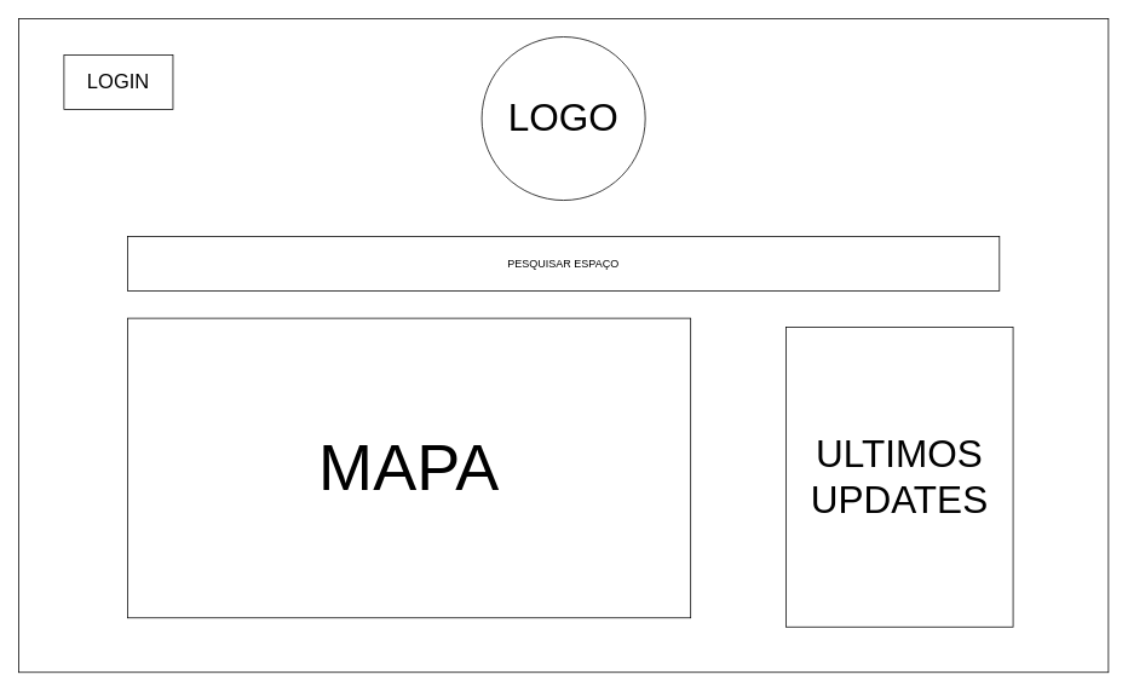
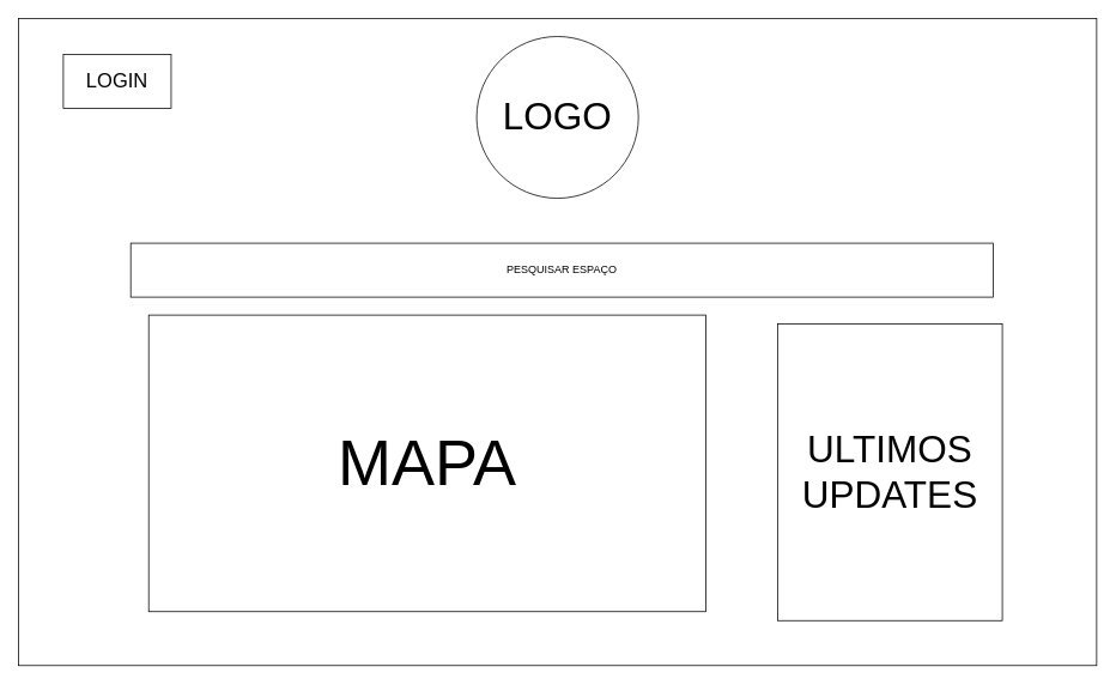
- <mxCell id="5" value="PESQUISAR ESPAÇO" style="rounded=0;whiteSpace=wrap;html=1;" vertex="1" parent="1"><mxGeometry x="140" y="260" width="960" height="60" as="geometry" /></mxCell>
+ <mxCell id="5" value="PESQUISAR ESPAÇO" style="rounded=0;whiteSpace=wrap;html=1;" vertex="1" parent="1"><mxGeometry x="145" y="270" width="960" height="60" as="geometry" /></mxCell>
- <mxCell id="3" value="&lt;font style=&quot;font-size: 72px&quot;&gt;MAPA&lt;/font&gt;" style="rounded=0;whiteSpace=wrap;html=1;" vertex="1" parent="1"><mxGeometry x="140" y="350" width="620" height="330" as="geometry" /></mxCell>
+ <mxCell id="3" value="&lt;font style=&quot;font-size: 72px&quot;&gt;MAPA&lt;/font&gt;" style="rounded=0;whiteSpace=wrap;html=1;" vertex="1" parent="1"><mxGeometry x="165" y="350" width="620" height="330" as="geometry" /></mxCell>
